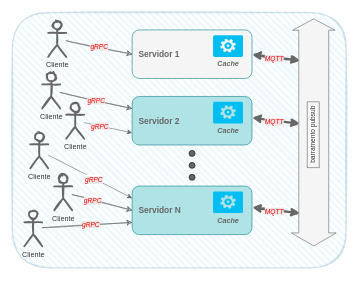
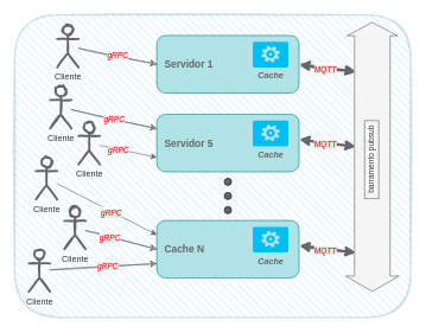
- <mxCell id="23" value="&lt;font color=&quot;#666666&quot; style=&quot;font-size: 14px;&quot;&gt;&lt;b style=&quot;font-size: 14px;&quot;&gt;Servidor 1&lt;/b&gt;&lt;/font&gt;" style="rounded=1;whiteSpace=wrap;html=1;fontFamily=Helvetica;fontSize=14;fillColor=#f5f5f5;strokeColor=#0e8088;align=left;spacingLeft=9;" parent="22" vertex="1"><mxGeometry width="200" height="81" as="geometry" /></mxCell>
+ <mxCell id="23" value="&lt;font color=&quot;#666666&quot; style=&quot;font-size: 14px;&quot;&gt;&lt;b style=&quot;font-size: 14px;&quot;&gt;Servidor 1&lt;/b&gt;&lt;/font&gt;" style="rounded=1;whiteSpace=wrap;html=1;fontFamily=Helvetica;fontSize=14;fillColor=#b0e3e6;strokeColor=#0e8088;align=left;spacingLeft=9;" parent="22" vertex="1"><mxGeometry width="200" height="81" as="geometry" /></mxCell>
- <mxCell id="26" value="&lt;font color=&quot;#666666&quot; style=&quot;font-size: 14px;&quot;&gt;&lt;b style=&quot;font-size: 14px;&quot;&gt;Servidor 2&lt;/b&gt;&lt;/font&gt;" style="rounded=1;whiteSpace=wrap;html=1;fontFamily=Helvetica;fontSize=14;fillColor=#b0e3e6;strokeColor=#0e8088;align=left;spacingLeft=9;" parent="25" vertex="1"><mxGeometry width="200" height="81" as="geometry" /></mxCell>
+ <mxCell id="26" value="&lt;font color=&quot;#666666&quot; style=&quot;font-size: 14px;&quot;&gt;&lt;b style=&quot;font-size: 14px;&quot;&gt;Servidor 5&lt;/b&gt;&lt;/font&gt;" style="rounded=1;whiteSpace=wrap;html=1;fontFamily=Helvetica;fontSize=14;fillColor=#b0e3e6;strokeColor=#0e8088;align=left;spacingLeft=9;" parent="25" vertex="1"><mxGeometry width="200" height="81" as="geometry" /></mxCell>
- <mxCell id="29" value="&lt;font color=&quot;#666666&quot; style=&quot;font-size: 14px;&quot;&gt;&lt;b style=&quot;font-size: 14px;&quot;&gt;Servidor N&lt;/b&gt;&lt;/font&gt;" style="rounded=1;whiteSpace=wrap;html=1;fontFamily=Helvetica;fontSize=14;fillColor=#b0e3e6;strokeColor=#0e8088;align=left;spacingLeft=9;" parent="28" vertex="1"><mxGeometry width="200" height="81" as="geometry" /></mxCell>
+ <mxCell id="29" value="&lt;font color=&quot;#666666&quot; style=&quot;font-size: 14px;&quot;&gt;&lt;b style=&quot;font-size: 14px;&quot;&gt;Cache N&lt;/b&gt;&lt;/font&gt;" style="rounded=1;whiteSpace=wrap;html=1;fontFamily=Helvetica;fontSize=14;fillColor=#b0e3e6;strokeColor=#0e8088;align=left;spacingLeft=9;" parent="28" vertex="1"><mxGeometry width="200" height="81" as="geometry" /></mxCell>
